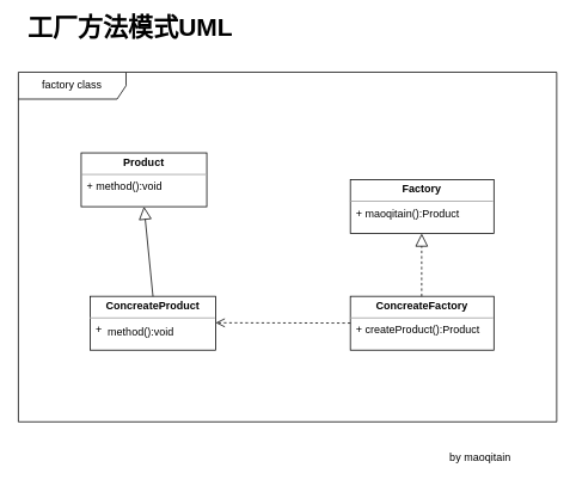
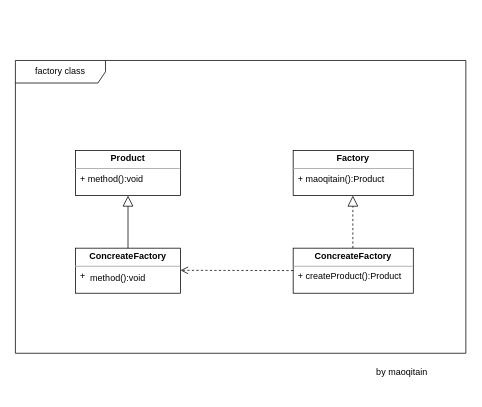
- <mxCell id="10" value="&lt;b&gt;&lt;font style=&quot;font-size: 28px&quot;&gt;工厂方法模式UML&lt;/font&gt;&lt;/b&gt;" style="text;html=1;strokeColor=none;fillColor=none;align=center;verticalAlign=middle;whiteSpace=wrap;rounded=0;" vertex="1" parent="1"><mxGeometry x="20" y="20" width="250" height="20" as="geometry" /></mxCell>
- <mxCell id="3" value="&lt;p style=&quot;margin: 0px ; margin-top: 4px ; text-align: center&quot;&gt;&lt;b&gt;Product&lt;/b&gt;&lt;/p&gt;&lt;hr size=&quot;1&quot;&gt;&lt;div style=&quot;height: 2px&quot;&gt;&amp;nbsp; + method():void&lt;/div&gt;" style="verticalAlign=top;align=left;overflow=fill;fontSize=12;fontFamily=Helvetica;html=1;" vertex="1" parent="1"><mxGeometry x="90" y="170" width="140" height="60" as="geometry" /></mxCell>
+ <mxCell id="3" value="&lt;p style=&quot;margin: 0px ; margin-top: 4px ; text-align: center&quot;&gt;&lt;b&gt;Product&lt;/b&gt;&lt;/p&gt;&lt;hr size=&quot;1&quot;&gt;&lt;div style=&quot;height: 2px&quot;&gt;&amp;nbsp; + method():void&lt;/div&gt;" style="verticalAlign=top;align=left;overflow=fill;fontSize=12;fontFamily=Helvetica;html=1;" vertex="1" parent="1"><mxGeometry x="100" y="200" width="140" height="60" as="geometry" /></mxCell>
- <mxCell id="5" value="&lt;p style=&quot;margin: 0px ; margin-top: 4px ; text-align: center&quot;&gt;&lt;b&gt;ConcreateProduct&lt;/b&gt;&lt;/p&gt;&lt;hr size=&quot;1&quot;&gt;&lt;div style=&quot;height: 2px&quot;&gt;&amp;nbsp; +&amp;nbsp;&amp;nbsp;&lt;/div&gt;&amp;nbsp; &amp;nbsp; &amp;nbsp; method():void" style="verticalAlign=top;align=left;overflow=fill;fontSize=12;fontFamily=Helvetica;html=1;" vertex="1" parent="1"><mxGeometry x="100" y="330" width="140" height="60" as="geometry" /></mxCell>
+ <mxCell id="5" value="&lt;p style=&quot;margin: 0px ; margin-top: 4px ; text-align: center&quot;&gt;&lt;b&gt;ConcreateFactory&lt;/b&gt;&lt;/p&gt;&lt;hr size=&quot;1&quot;&gt;&lt;div style=&quot;height: 2px&quot;&gt;&amp;nbsp; +&amp;nbsp;&amp;nbsp;&lt;/div&gt;&amp;nbsp; &amp;nbsp; &amp;nbsp; method():void" style="verticalAlign=top;align=left;overflow=fill;fontSize=12;fontFamily=Helvetica;html=1;" vertex="1" parent="1"><mxGeometry x="100" y="330" width="140" height="60" as="geometry" /></mxCell>
- <mxCell id="11" value="by maoqitain" style="text;html=1;strokeColor=none;fillColor=none;align=center;verticalAlign=middle;whiteSpace=wrap;rounded=0;" vertex="1" parent="1"><mxGeometry x="470" y="500" width="130" height="20" as="geometry" /></mxCell>
+ <mxCell id="11" value="by maoqitain" style="text;html=1;strokeColor=none;fillColor=none;align=center;verticalAlign=middle;whiteSpace=wrap;rounded=0;" vertex="1" parent="1"><mxGeometry x="470" y="485" width="130" height="20" as="geometry" /></mxCell>
